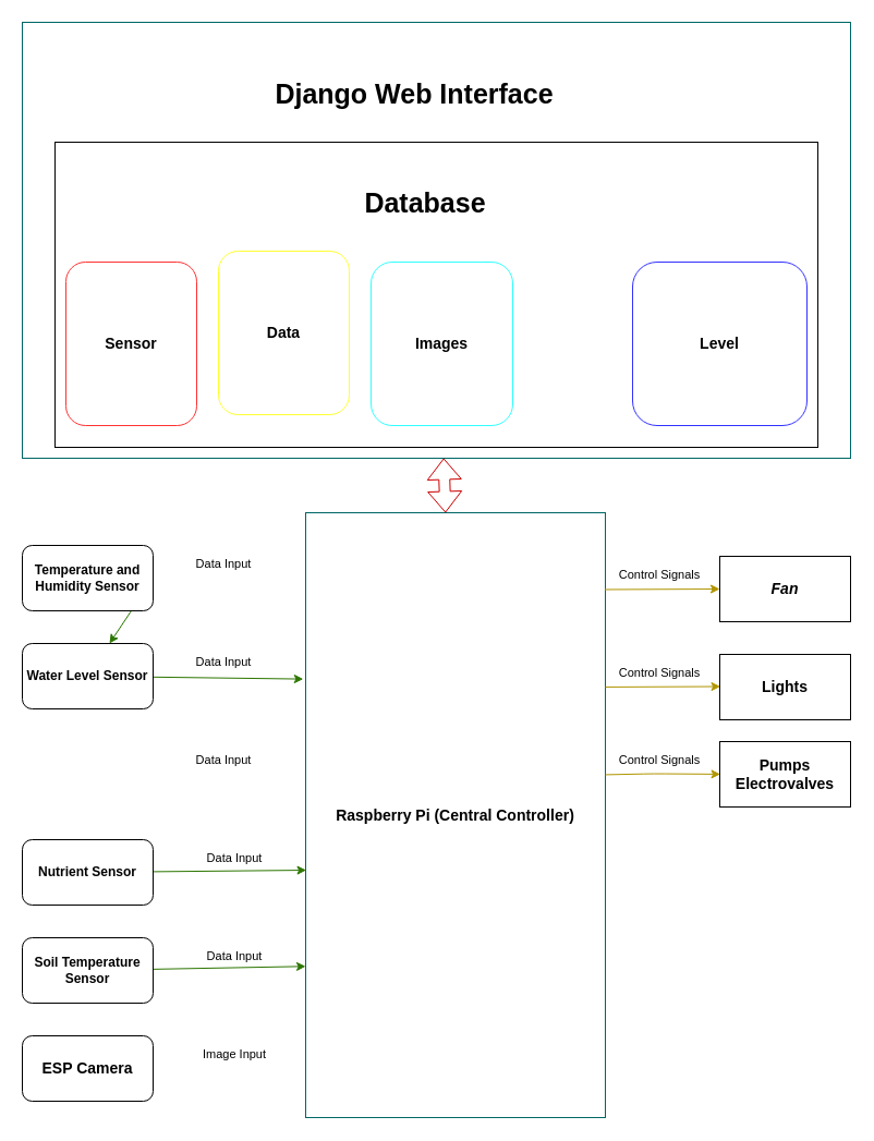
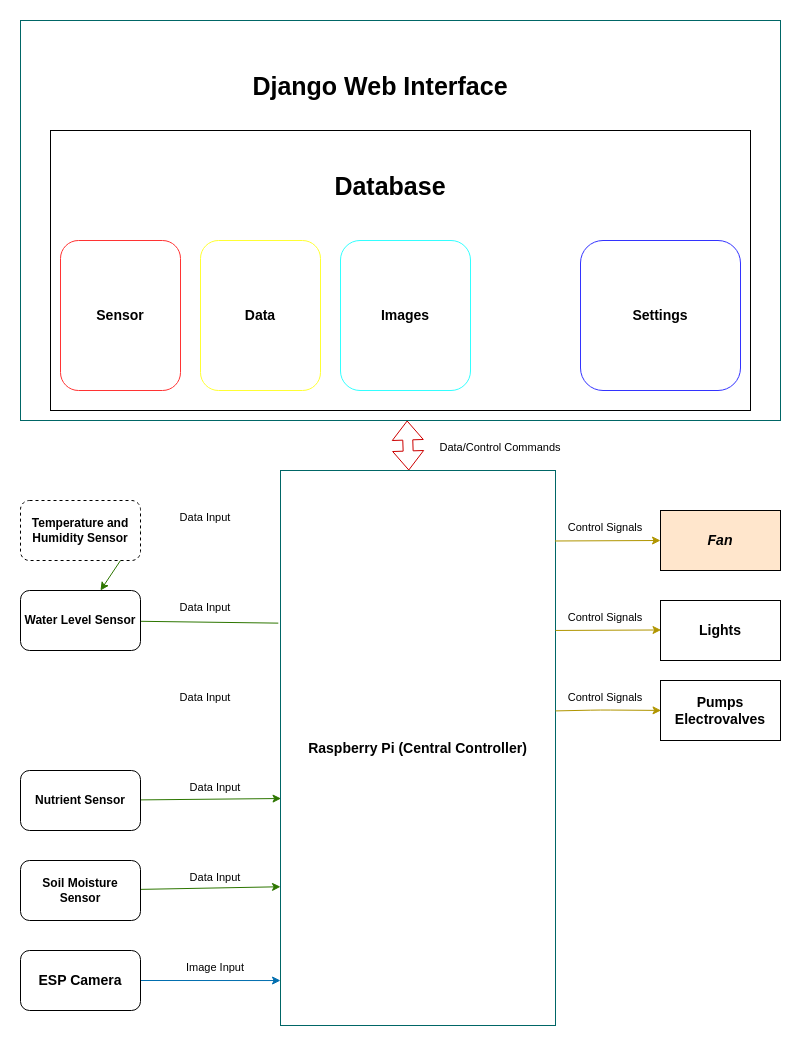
- <mxCell id="19" value="&lt;b&gt;Data&lt;/b&gt;" style="rounded=1;whiteSpace=wrap;html=1;fontSize=14;strokeColor=#FFFF33;" vertex="1" parent="1"><mxGeometry x="200" y="230" width="120" height="150" as="geometry" /></mxCell>
+ <mxCell id="19" value="&lt;b&gt;Data&lt;/b&gt;" style="rounded=1;whiteSpace=wrap;html=1;fontSize=14;strokeColor=#FFFF33;" vertex="1" parent="1"><mxGeometry x="200" y="240" width="120" height="150" as="geometry" /></mxCell>
- <mxCell id="21" value="&lt;b&gt;Level&lt;/b&gt;" style="rounded=1;whiteSpace=wrap;html=1;fontSize=14;strokeColor=#3333FF;" vertex="1" parent="1"><mxGeometry x="580" y="240" width="160" height="150" as="geometry" /></mxCell>
+ <mxCell id="21" value="&lt;b&gt;Settings&lt;/b&gt;" style="rounded=1;whiteSpace=wrap;html=1;fontSize=14;strokeColor=#3333FF;" vertex="1" parent="1"><mxGeometry x="580" y="240" width="160" height="150" as="geometry" /></mxCell>
+ <mxCell id="37" value="&lt;font style=&quot;font-size: 11px;&quot;&gt;Data/Control Commands&lt;/font&gt;" style="text;strokeColor=none;align=center;fillColor=none;html=1;verticalAlign=middle;whiteSpace=wrap;rounded=0;fontSize=19;" vertex="1" parent="1"><mxGeometry x="430" y="430" width="140" height="30" as="geometry" /></mxCell>
- <mxCell id="3" value="&lt;div style=&quot;text-align: center;&quot;&gt;&lt;span style=&quot;background-color: initial;&quot;&gt;&lt;b&gt;Temperature and Humidity Sensor&lt;/b&gt;&lt;/span&gt;&lt;/div&gt;" style="rounded=1;whiteSpace=wrap;html=1;align=center;" vertex="1" parent="1"><mxGeometry x="20" y="500" width="120" height="60" as="geometry" /></mxCell>
+ <mxCell id="3" value="&lt;div style=&quot;text-align: center;&quot;&gt;&lt;span style=&quot;background-color: initial;&quot;&gt;&lt;b&gt;Temperature and Humidity Sensor&lt;/b&gt;&lt;/span&gt;&lt;/div&gt;" style="rounded=1;whiteSpace=wrap;html=1;align=center;dashed=1;" vertex="1" parent="1"><mxGeometry x="20" y="500" width="120" height="60" as="geometry" /></mxCell>
- <mxCell id="13" value="&lt;i&gt;&lt;b&gt;Fan&lt;/b&gt;&lt;/i&gt;" style="rounded=0;whiteSpace=wrap;html=1;fontSize=14;" vertex="1" parent="1"><mxGeometry x="660" y="510" width="120" height="60" as="geometry" /></mxCell>
+ <mxCell id="13" value="&lt;i&gt;&lt;b&gt;Fan&lt;/b&gt;&lt;/i&gt;" style="rounded=0;whiteSpace=wrap;html=1;fontSize=14;fillColor=#ffe6cc;" vertex="1" parent="1"><mxGeometry x="660" y="510" width="120" height="60" as="geometry" /></mxCell>
- <mxCell id="4" style="edgeStyle=none;html=1;entryX=-0.008;entryY=0.275;entryDx=0;entryDy=0;entryPerimeter=0;fontSize=25;fillColor=#60a917;strokeColor=#2D7600;" edge="1" parent="1" source="5" target="10"><mxGeometry relative="1" as="geometry" /></mxCell>
+ <mxCell id="4" style="edgeStyle=none;html=1;entryX=-0.008;entryY=0.275;entryDx=0;entryDy=0;entryPerimeter=0;fontSize=25;fillColor=#60a917;strokeColor=#2D7600;endArrow=none;" edge="1" parent="1" source="5" target="10"><mxGeometry relative="1" as="geometry" /></mxCell>
- <mxCell id="9" value="&lt;b&gt;Soil Temperature Sensor&lt;/b&gt;" style="rounded=1;whiteSpace=wrap;html=1;" vertex="1" parent="1"><mxGeometry x="20" y="860" width="120" height="60" as="geometry" /></mxCell>
+ <mxCell id="9" value="&lt;b&gt;Soil Moisture Sensor&lt;/b&gt;" style="rounded=1;whiteSpace=wrap;html=1;" vertex="1" parent="1"><mxGeometry x="20" y="860" width="120" height="60" as="geometry" /></mxCell>
+ <mxCell id="11" style="edgeStyle=none;html=1;entryX=0;entryY=0.919;entryDx=0;entryDy=0;entryPerimeter=0;fontSize=25;fillColor=#1ba1e2;strokeColor=#006EAF;" edge="1" parent="1" source="12" target="10"><mxGeometry relative="1" as="geometry" /></mxCell>
